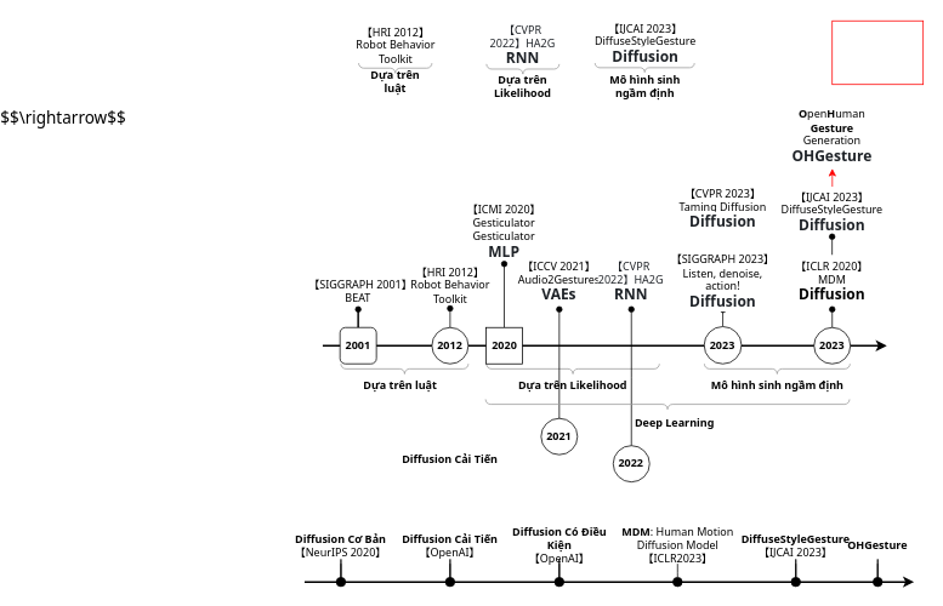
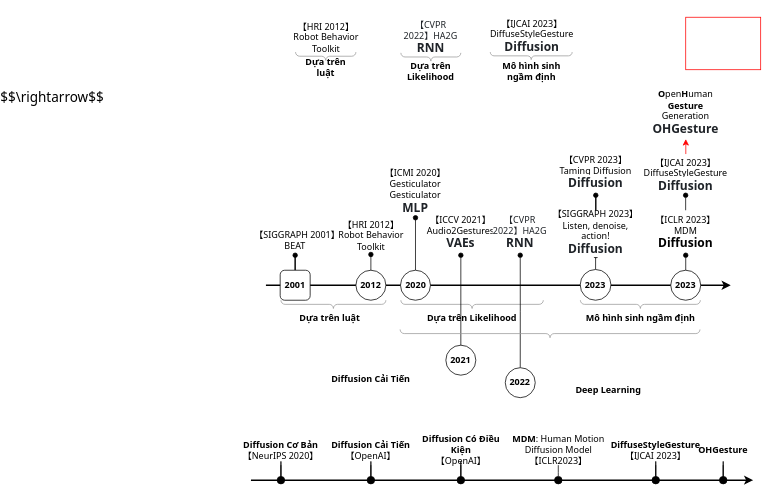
+ <mxCell id="20" style="edgeStyle=orthogonalEdgeStyle;rounded=0;orthogonalLoop=1;jettySize=auto;html=1;entryX=0.5;entryY=1;entryDx=0;entryDy=0;endArrow=oval;endFill=1;fontFamily=Segoe UI;" parent="1" source="21" target="22" edge="1"><mxGeometry relative="1" as="geometry" /></mxCell>
- <mxCell id="41" value="【ICLR 2020】MDM&lt;div&gt;&lt;span style=&quot;font-size: 16px; font-weight: 600; text-align: left; background-color: rgb(255, 255, 255);&quot;&gt;Diffusion&lt;/span&gt;&lt;br&gt;&lt;/div&gt;" style="text;html=1;align=center;verticalAlign=middle;whiteSpace=wrap;rounded=0;fontFamily=Segoe UI;fontColor=default;" parent="1" vertex="1"><mxGeometry x="829.88" y="280" width="100" height="60" as="geometry" /></mxCell>
+ <mxCell id="41" value="【ICLR 2023】MDM&lt;div&gt;&lt;span style=&quot;font-size: 16px; font-weight: 600; text-align: left; background-color: rgb(255, 255, 255);&quot;&gt;Diffusion&lt;/span&gt;&lt;br&gt;&lt;/div&gt;" style="text;html=1;align=center;verticalAlign=middle;whiteSpace=wrap;rounded=0;fontFamily=Segoe UI;fontColor=default;" parent="1" vertex="1"><mxGeometry x="829.88" y="280" width="100" height="60" as="geometry" /></mxCell>
- <mxCell id="25" value="2020" style="whiteSpace=wrap;html=1;fontStyle=1;fontFamily=Segoe UI;rounded=0;" parent="1" vertex="1"><mxGeometry x="499.5" y="360" width="40" height="40" as="geometry" /></mxCell>
+ <mxCell id="25" value="2020" style="ellipse;whiteSpace=wrap;html=1;fontStyle=1;fontFamily=Segoe UI;" parent="1" vertex="1"><mxGeometry x="499.5" y="360" width="40" height="40" as="geometry" /></mxCell>
- <mxCell id="30" value="Deep Learning" style="text;html=1;align=center;verticalAlign=middle;whiteSpace=wrap;rounded=0;fontStyle=1;fontFamily=Segoe UI;" parent="1" vertex="1"><mxGeometry x="619.25" y="450" width="175.75" height="30" as="geometry" /></mxCell>
+ <mxCell id="30" value="Deep Learning" style="text;html=1;align=center;verticalAlign=middle;whiteSpace=wrap;rounded=0;fontStyle=1;fontFamily=Segoe UI;" parent="1" vertex="1"><mxGeometry x="689.25" y="505" width="175.75" height="30" as="geometry" /></mxCell>
